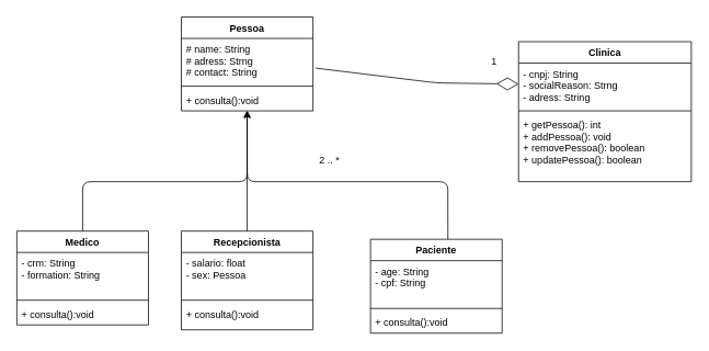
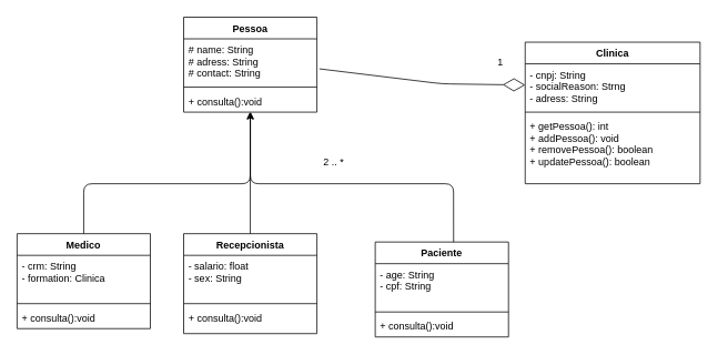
- <mxCell id="13" value="# name: String&#10;# adress: Strng&#10;# contact: String" style="text;strokeColor=none;fillColor=none;align=left;verticalAlign=top;spacingLeft=4;spacingRight=4;overflow=hidden;rotatable=0;points=[[0,0.5],[1,0.5]];portConstraint=eastwest;" parent="12" vertex="1"><mxGeometry y="26" width="160" height="54" as="geometry" /></mxCell>
+ <mxCell id="13" value="# name: String&#10;# adress: String&#10;# contact: String" style="text;strokeColor=none;fillColor=none;align=left;verticalAlign=top;spacingLeft=4;spacingRight=4;overflow=hidden;rotatable=0;points=[[0,0.5],[1,0.5]];portConstraint=eastwest;" parent="12" vertex="1"><mxGeometry y="26" width="160" height="54" as="geometry" /></mxCell>
- <mxCell id="17" value="- crm: String&#10;- formation: String" style="text;strokeColor=none;fillColor=none;align=left;verticalAlign=top;spacingLeft=4;spacingRight=4;overflow=hidden;rotatable=0;points=[[0,0.5],[1,0.5]];portConstraint=eastwest;" parent="16" vertex="1"><mxGeometry y="26" width="160" height="54" as="geometry" /></mxCell>
+ <mxCell id="17" value="- crm: String&#10;- formation: Clinica" style="text;strokeColor=none;fillColor=none;align=left;verticalAlign=top;spacingLeft=4;spacingRight=4;overflow=hidden;rotatable=0;points=[[0,0.5],[1,0.5]];portConstraint=eastwest;" parent="16" vertex="1"><mxGeometry y="26" width="160" height="54" as="geometry" /></mxCell>
- <mxCell id="9" value="- salario: float&#10;- sex: Pessoa" style="text;strokeColor=none;fillColor=none;align=left;verticalAlign=top;spacingLeft=4;spacingRight=4;overflow=hidden;rotatable=0;points=[[0,0.5],[1,0.5]];portConstraint=eastwest;" parent="8" vertex="1"><mxGeometry y="26" width="160" height="54" as="geometry" /></mxCell>
+ <mxCell id="9" value="- salario: float&#10;- sex: String" style="text;strokeColor=none;fillColor=none;align=left;verticalAlign=top;spacingLeft=4;spacingRight=4;overflow=hidden;rotatable=0;points=[[0,0.5],[1,0.5]];portConstraint=eastwest;" parent="8" vertex="1"><mxGeometry y="26" width="160" height="54" as="geometry" /></mxCell>
